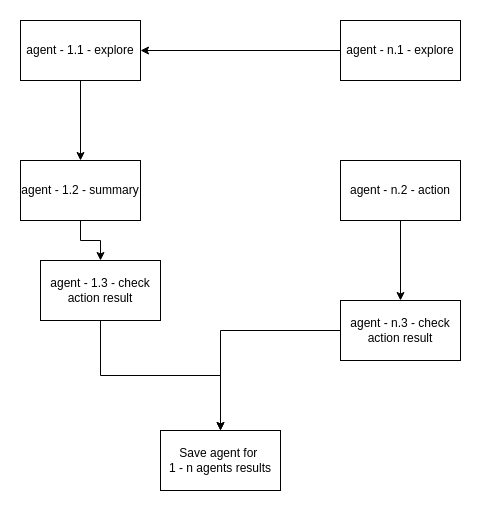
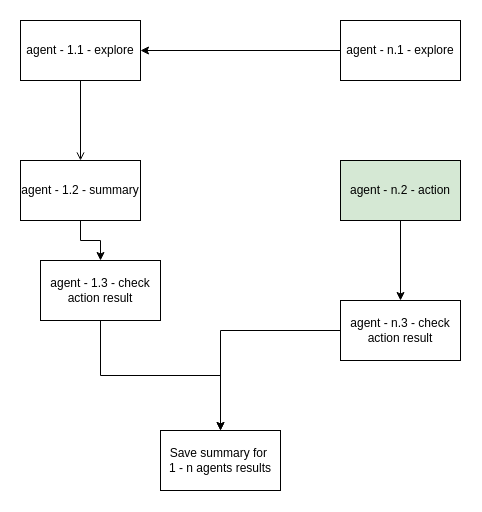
- <mxCell id="2" value="" style="edgeStyle=orthogonalEdgeStyle;rounded=0;orthogonalLoop=1;jettySize=auto;html=1;" edge="1" parent="1" source="3" target="5"><mxGeometry relative="1" as="geometry" /></mxCell>
+ <mxCell id="2" value="" style="edgeStyle=orthogonalEdgeStyle;rounded=0;orthogonalLoop=1;jettySize=auto;html=1;endArrow=open;" edge="1" parent="1" source="3" target="5"><mxGeometry relative="1" as="geometry" /></mxCell>
- <mxCell id="11" value="agent - n.2 - action" style="rounded=0;whiteSpace=wrap;html=1;" vertex="1" parent="1"><mxGeometry x="340" y="160" width="120" height="60" as="geometry" /></mxCell>
+ <mxCell id="11" value="agent - n.2 - action" style="rounded=0;whiteSpace=wrap;html=1;fillColor=#d5e8d4;" vertex="1" parent="1"><mxGeometry x="340" y="160" width="120" height="60" as="geometry" /></mxCell>
- <mxCell id="14" value="Save agent for&amp;nbsp;&lt;div&gt;1 - n agents results&lt;/div&gt;" style="rounded=0;whiteSpace=wrap;html=1;" vertex="1" parent="1"><mxGeometry x="160" y="430" width="120" height="60" as="geometry" /></mxCell>
+ <mxCell id="14" value="Save summary for&amp;nbsp;&lt;div&gt;1 - n agents results&lt;/div&gt;" style="rounded=0;whiteSpace=wrap;html=1;" vertex="1" parent="1"><mxGeometry x="160" y="430" width="120" height="60" as="geometry" /></mxCell>
